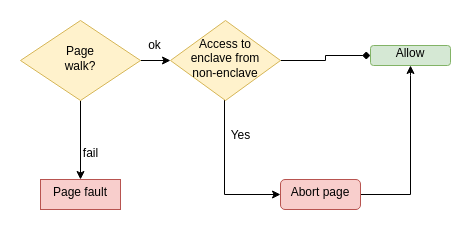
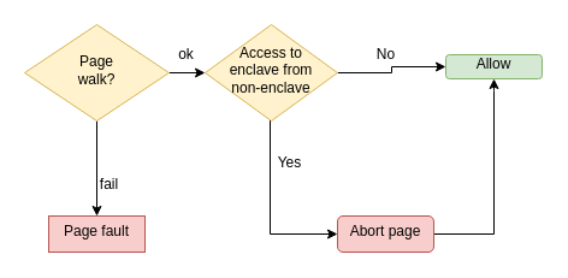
+ <mxCell id="13" value="No" style="text;html=1;align=center;verticalAlign=middle;resizable=0;points=[];autosize=1;strokeColor=none;fillColor=none;" vertex="1" parent="1"><mxGeometry x="300" y="30" width="40" height="30" as="geometry" /></mxCell>
- <mxCell id="5" value="" style="edgeStyle=orthogonalEdgeStyle;rounded=0;orthogonalLoop=1;jettySize=auto;html=1;entryX=0;entryY=0.5;entryDx=0;entryDy=0;endArrow=diamond;" edge="1" parent="1" source="7" target="11"><mxGeometry relative="1" as="geometry"><mxPoint x="370" y="60" as="targetPoint" /></mxGeometry></mxCell>
+ <mxCell id="5" value="" style="edgeStyle=orthogonalEdgeStyle;rounded=0;orthogonalLoop=1;jettySize=auto;html=1;entryX=0;entryY=0.5;entryDx=0;entryDy=0;" edge="1" parent="1" source="7" target="11"><mxGeometry relative="1" as="geometry"><mxPoint x="370" y="60" as="targetPoint" /></mxGeometry></mxCell>
